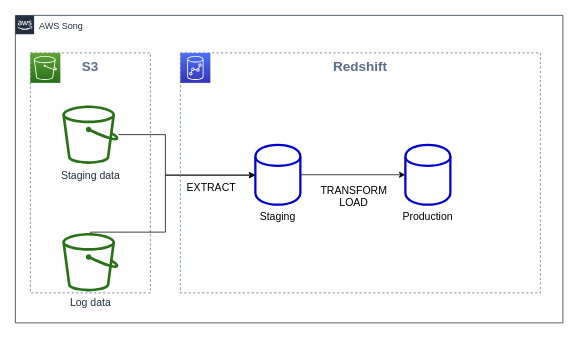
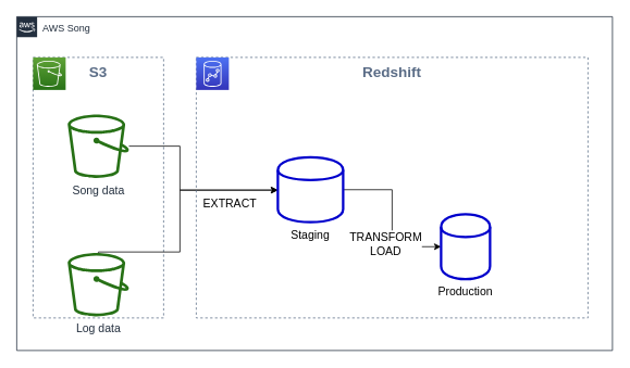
- <mxCell id="6" value="Staging data" style="outlineConnect=0;fontColor=#232F3E;gradientColor=none;fillColor=#277116;strokeColor=none;dashed=0;verticalLabelPosition=bottom;verticalAlign=top;align=center;html=1;fontSize=14;fontStyle=0;aspect=fixed;pointerEvents=1;shape=mxgraph.aws4.bucket;labelBackgroundColor=#ffffff;" parent="1" vertex="1"><mxGeometry x="82.5" y="140" width="75" height="78" as="geometry" /></mxCell>
+ <mxCell id="6" value="Song data" style="outlineConnect=0;fontColor=#232F3E;gradientColor=none;fillColor=#277116;strokeColor=none;dashed=0;verticalLabelPosition=bottom;verticalAlign=top;align=center;html=1;fontSize=14;fontStyle=0;aspect=fixed;pointerEvents=1;shape=mxgraph.aws4.bucket;labelBackgroundColor=#ffffff;" parent="1" vertex="1"><mxGeometry x="82.5" y="140" width="75" height="78" as="geometry" /></mxCell>
- <mxCell id="14" value="&lt;font style=&quot;font-size: 14px;&quot;&gt;Staging&lt;/font&gt;" style="shape=cylinder;whiteSpace=wrap;html=1;boundedLbl=1;backgroundOutline=1;fontSize=14;strokeColor=#0000CC;strokeWidth=3;labelPosition=center;verticalLabelPosition=bottom;align=center;verticalAlign=top;" vertex="1" parent="1"><mxGeometry x="340" y="192.5" width="60" height="80" as="geometry" /></mxCell>
+ <mxCell id="14" value="&lt;font style=&quot;font-size: 14px;&quot;&gt;Staging&lt;/font&gt;" style="shape=cylinder;whiteSpace=wrap;html=1;boundedLbl=1;backgroundOutline=1;fontSize=14;strokeColor=#0000CC;strokeWidth=3;labelPosition=center;verticalLabelPosition=bottom;align=center;verticalAlign=top;" vertex="1" parent="1"><mxGeometry x="340" y="192.5" width="80" height="80" as="geometry" /></mxCell>
- <mxCell id="15" value="&lt;font style=&quot;font-size: 14px&quot;&gt;Production&lt;/font&gt;" style="shape=cylinder;whiteSpace=wrap;html=1;boundedLbl=1;backgroundOutline=1;fontSize=14;strokeColor=#0000CC;strokeWidth=3;labelPosition=center;verticalLabelPosition=bottom;align=center;verticalAlign=top;" vertex="1" parent="1"><mxGeometry x="540" y="192.5" width="60" height="80" as="geometry" /></mxCell>
+ <mxCell id="15" value="&lt;font style=&quot;font-size: 14px&quot;&gt;Production&lt;/font&gt;" style="shape=cylinder;whiteSpace=wrap;html=1;boundedLbl=1;backgroundOutline=1;fontSize=14;strokeColor=#0000CC;strokeWidth=3;labelPosition=center;verticalLabelPosition=bottom;align=center;verticalAlign=top;" vertex="1" parent="1"><mxGeometry x="540" y="262.5" width="60" height="80" as="geometry" /></mxCell>
